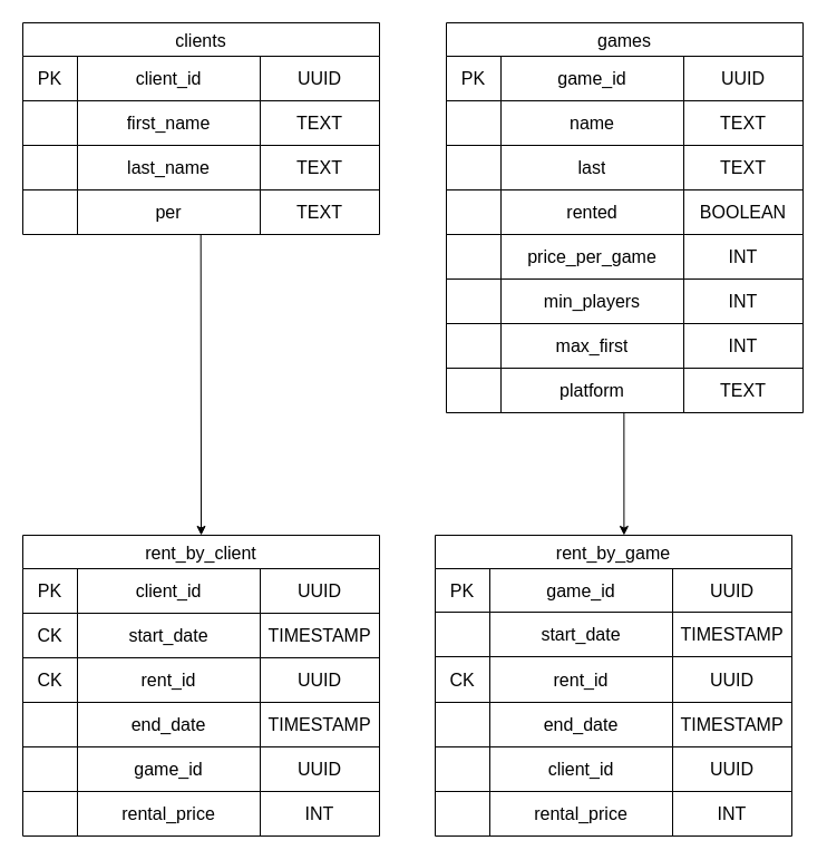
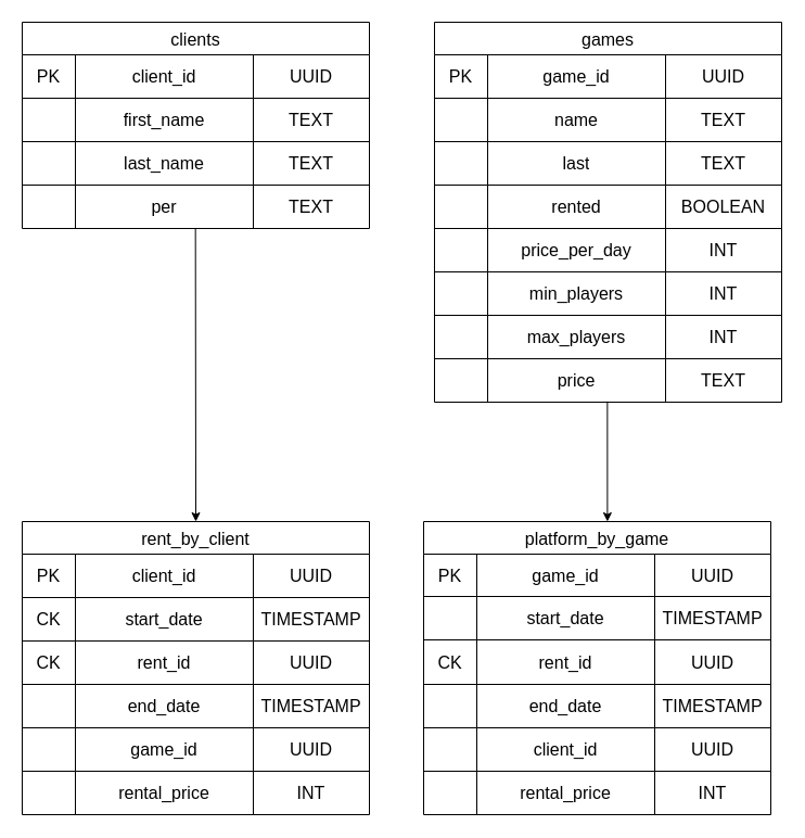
- <mxCell id="38" value="price_per_game" style="shape=partialRectangle;html=1;whiteSpace=wrap;connectable=0;strokeColor=inherit;overflow=hidden;fillColor=none;top=0;left=0;bottom=0;right=0;pointerEvents=1;fontSize=16;" vertex="1" parent="36"><mxGeometry x="49" width="164" height="40" as="geometry"><mxRectangle width="164" height="40" as="alternateBounds" /></mxGeometry></mxCell>
+ <mxCell id="38" value="price_per_day" style="shape=partialRectangle;html=1;whiteSpace=wrap;connectable=0;strokeColor=inherit;overflow=hidden;fillColor=none;top=0;left=0;bottom=0;right=0;pointerEvents=1;fontSize=16;" vertex="1" parent="36"><mxGeometry x="49" width="164" height="40" as="geometry"><mxRectangle width="164" height="40" as="alternateBounds" /></mxGeometry></mxCell>
- <mxCell id="46" value="max_first" style="shape=partialRectangle;html=1;whiteSpace=wrap;connectable=0;strokeColor=inherit;overflow=hidden;fillColor=none;top=0;left=0;bottom=0;right=0;pointerEvents=1;fontSize=16;" vertex="1" parent="44"><mxGeometry x="49" width="164" height="40" as="geometry"><mxRectangle width="164" height="40" as="alternateBounds" /></mxGeometry></mxCell>
+ <mxCell id="46" value="max_players" style="shape=partialRectangle;html=1;whiteSpace=wrap;connectable=0;strokeColor=inherit;overflow=hidden;fillColor=none;top=0;left=0;bottom=0;right=0;pointerEvents=1;fontSize=16;" vertex="1" parent="44"><mxGeometry x="49" width="164" height="40" as="geometry"><mxRectangle width="164" height="40" as="alternateBounds" /></mxGeometry></mxCell>
- <mxCell id="50" value="platform" style="shape=partialRectangle;html=1;whiteSpace=wrap;connectable=0;strokeColor=inherit;overflow=hidden;fillColor=none;top=0;left=0;bottom=0;right=0;pointerEvents=1;fontSize=16;" vertex="1" parent="48"><mxGeometry x="49" width="164" height="40" as="geometry"><mxRectangle width="164" height="40" as="alternateBounds" /></mxGeometry></mxCell>
+ <mxCell id="50" value="price" style="shape=partialRectangle;html=1;whiteSpace=wrap;connectable=0;strokeColor=inherit;overflow=hidden;fillColor=none;top=0;left=0;bottom=0;right=0;pointerEvents=1;fontSize=16;" vertex="1" parent="48"><mxGeometry x="49" width="164" height="40" as="geometry"><mxRectangle width="164" height="40" as="alternateBounds" /></mxGeometry></mxCell>
- <mxCell id="77" value="rent_by_game" style="shape=table;startSize=30;container=1;collapsible=0;childLayout=tableLayout;strokeColor=default;fontSize=16;" vertex="1" parent="1"><mxGeometry x="390" y="480" width="320" height="270" as="geometry" /></mxCell>
+ <mxCell id="77" value="platform_by_game" style="shape=table;startSize=30;container=1;collapsible=0;childLayout=tableLayout;strokeColor=default;fontSize=16;" vertex="1" parent="1"><mxGeometry x="390" y="480" width="320" height="270" as="geometry" /></mxCell>
